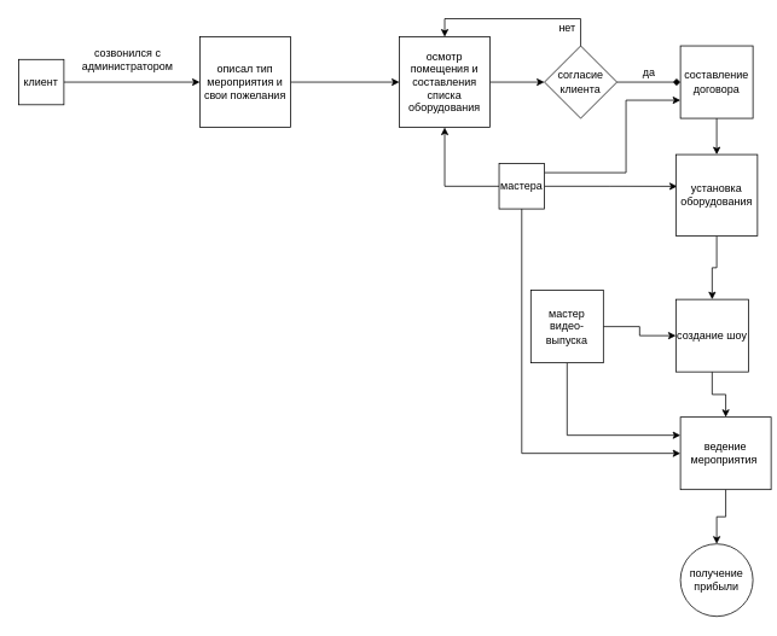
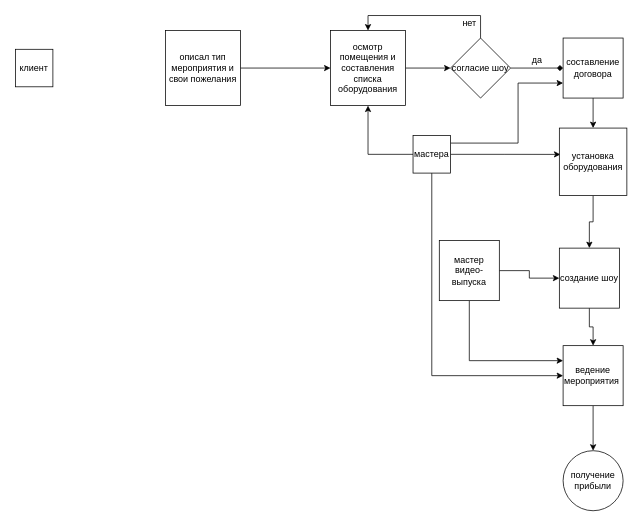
- <mxCell id="6" value="созвонился с &lt;br&gt;администратором" style="text;html=1;align=center;verticalAlign=middle;resizable=0;points=[];;autosize=1;" parent="1" vertex="1"><mxGeometry x="80" y="50" width="120" height="30" as="geometry" /></mxCell>
- <mxCell id="2" style="edgeStyle=orthogonalEdgeStyle;rounded=0;orthogonalLoop=1;jettySize=auto;html=1;entryX=0;entryY=0.5;entryDx=0;entryDy=0;" parent="1" source="3" target="5" edge="1"><mxGeometry relative="1" as="geometry" /></mxCell>
- <mxCell id="18" value="согласие клиента" style="rhombus;whiteSpace=wrap;html=1;" parent="1" vertex="1"><mxGeometry x="600" y="50" width="80" height="80" as="geometry" /></mxCell>
+ <mxCell id="18" value="согласие шоу" style="rhombus;whiteSpace=wrap;html=1;" parent="1" vertex="1"><mxGeometry x="600" y="50" width="80" height="80" as="geometry" /></mxCell>
- <mxCell id="30" value="ведение мероприятия&amp;nbsp;" style="whiteSpace=wrap;html=1;aspect=fixed;" parent="1" vertex="1"><mxGeometry x="750" y="460" width="100" height="80" as="geometry" /></mxCell>
+ <mxCell id="30" value="ведение мероприятия&amp;nbsp;" style="whiteSpace=wrap;html=1;aspect=fixed;" parent="1" vertex="1"><mxGeometry x="750" y="460" width="80" height="80" as="geometry" /></mxCell>
